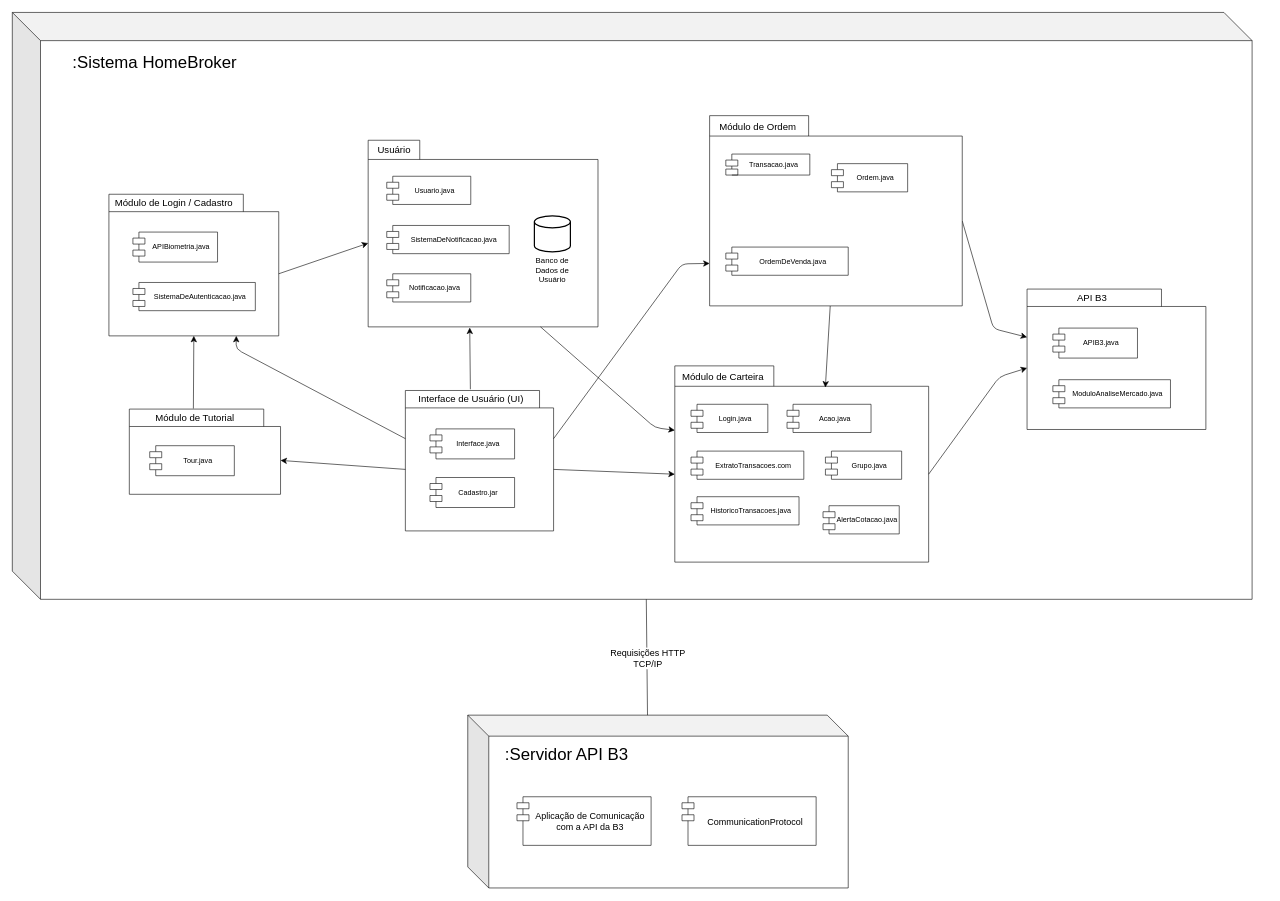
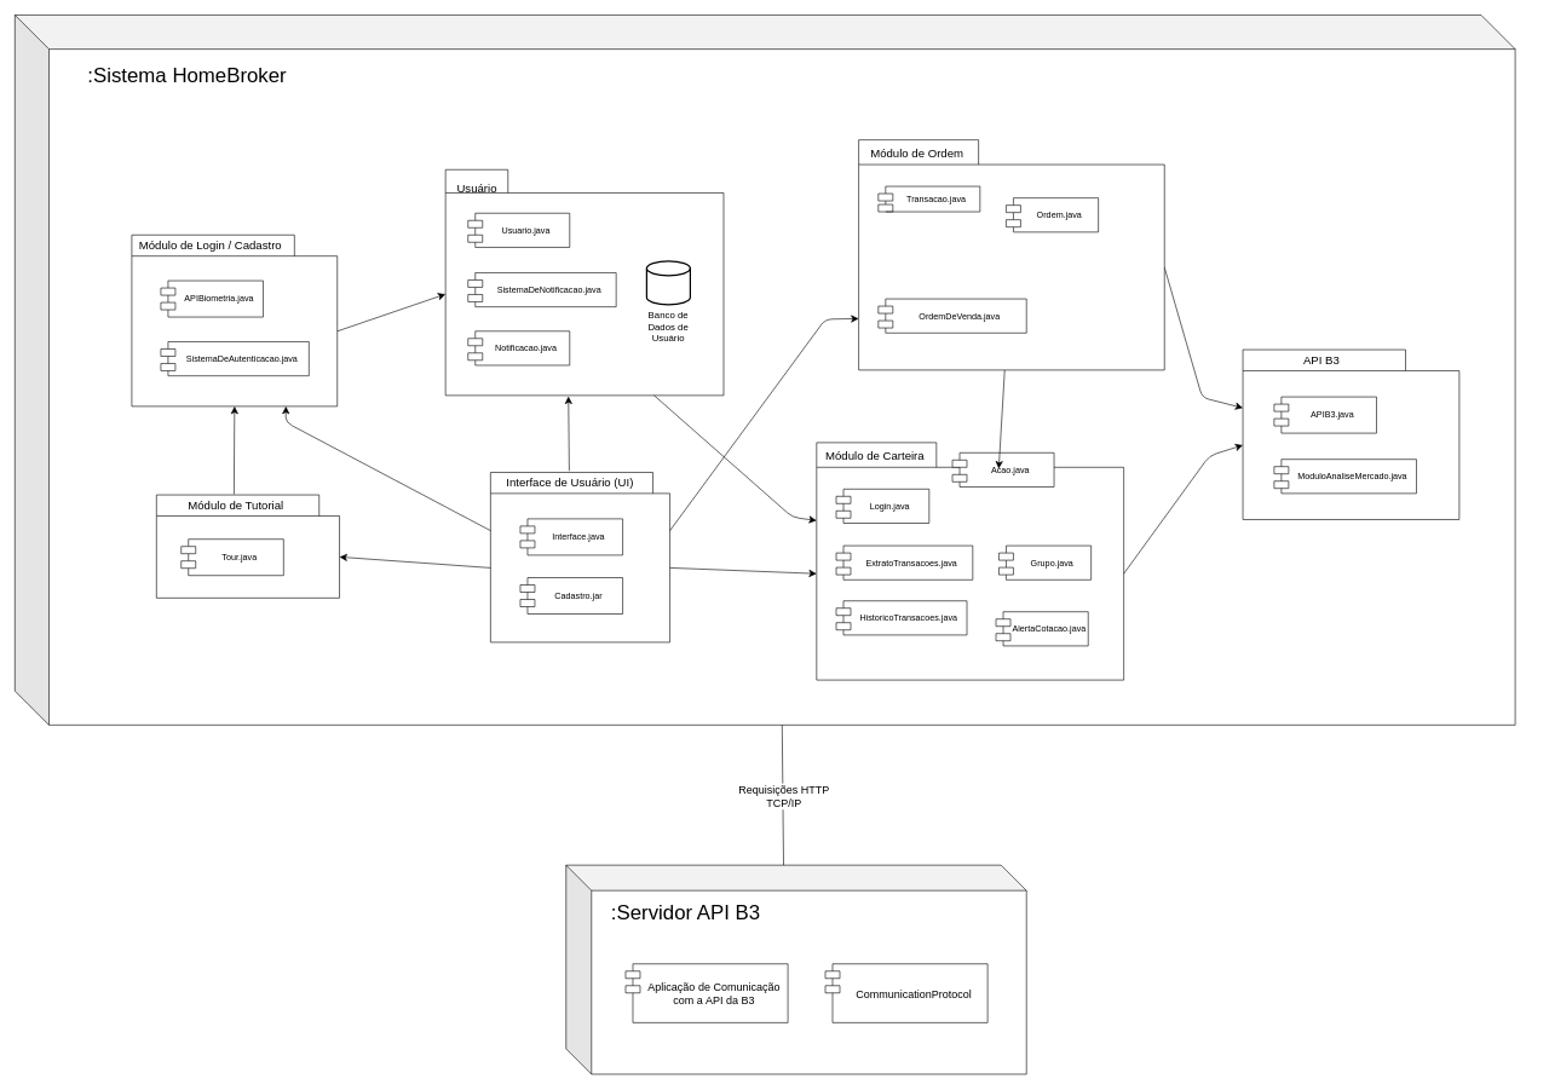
- <mxCell id="10" value="Usuário" style="text;html=1;align=center;verticalAlign=middle;resizable=0;points=[];autosize=1;strokeColor=none;fillColor=none;fontSize=16;" vertex="1" parent="8"><mxGeometry x="6" width="73" height="31" as="geometry" /></mxCell>
+ <mxCell id="10" value="Usuário" style="text;html=1;align=center;verticalAlign=middle;resizable=0;points=[];autosize=1;strokeColor=none;fillColor=none;fontSize=16;" vertex="1" parent="8"><mxGeometry x="6" y="10" width="73" height="31" as="geometry" /></mxCell>
- <mxCell id="23" value="Acao.java" style="shape=module;align=left;spacingLeft=20;align=center;verticalAlign=middle;whiteSpace=wrap;html=1;" vertex="1" parent="20"><mxGeometry x="187" y="64" width="140" height="47" as="geometry" /></mxCell>
+ <mxCell id="23" value="Acao.java" style="shape=module;align=left;spacingLeft=20;align=center;verticalAlign=middle;whiteSpace=wrap;html=1;" vertex="1" parent="20"><mxGeometry x="187" y="14" width="140" height="47" as="geometry" /></mxCell>
- <mxCell id="25" value="ExtratoTransacoes.com" style="shape=module;align=left;spacingLeft=20;align=center;verticalAlign=middle;whiteSpace=wrap;html=1;" vertex="1" parent="20"><mxGeometry x="27" y="142" width="188" height="47" as="geometry" /></mxCell>
+ <mxCell id="25" value="ExtratoTransacoes.java" style="shape=module;align=left;spacingLeft=20;align=center;verticalAlign=middle;whiteSpace=wrap;html=1;" vertex="1" parent="20"><mxGeometry x="27" y="142" width="188" height="47" as="geometry" /></mxCell>
